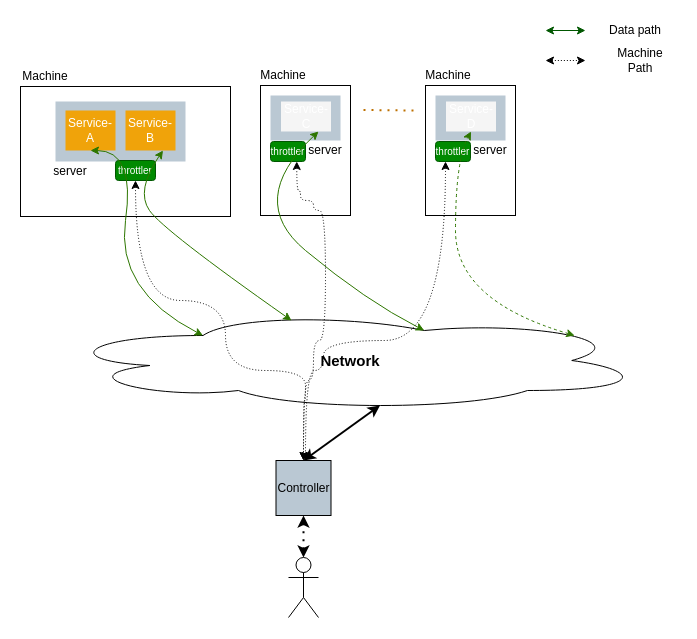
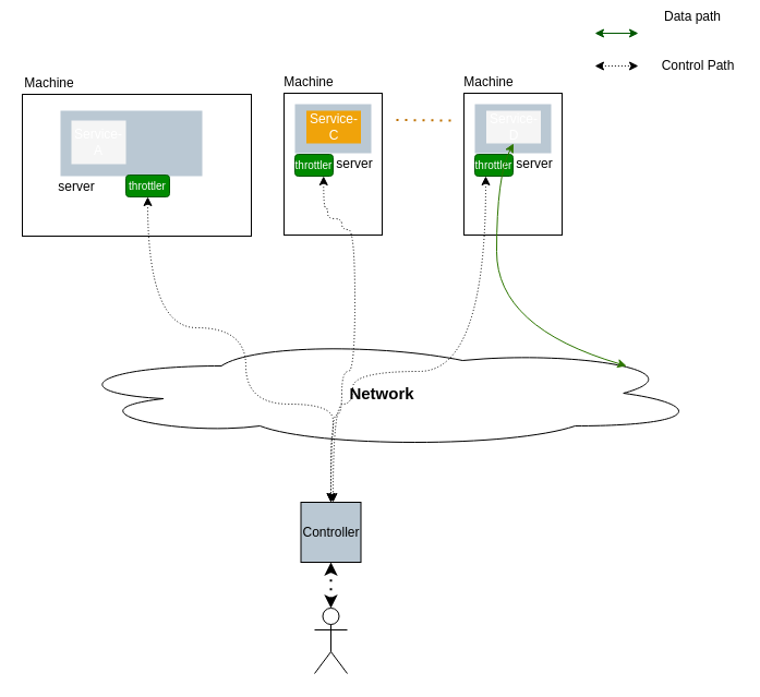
- <mxCell id="21" value="Data path" style="text;html=1;strokeColor=none;fillColor=none;align=center;verticalAlign=middle;whiteSpace=wrap;rounded=0;" vertex="1" parent="1"><mxGeometry x="605" y="20" width="60" height="20" as="geometry" /></mxCell>
+ <mxCell id="21" value="Data path" style="text;html=1;strokeColor=none;fillColor=none;align=center;verticalAlign=middle;whiteSpace=wrap;rounded=0;" vertex="1" parent="1"><mxGeometry x="605" y="5" width="60" height="20" as="geometry" /></mxCell>
- <mxCell id="23" value="Machine Path" style="text;html=1;strokeColor=none;fillColor=none;align=center;verticalAlign=middle;whiteSpace=wrap;rounded=0;" vertex="1" parent="1"><mxGeometry x="605" y="50" width="70" height="20" as="geometry" /></mxCell>
+ <mxCell id="23" value="Control Path" style="text;html=1;strokeColor=none;fillColor=none;align=center;verticalAlign=middle;whiteSpace=wrap;rounded=0;" vertex="1" parent="1"><mxGeometry x="605" y="50" width="70" height="20" as="geometry" /></mxCell>
- <mxCell id="8" value="Service-C" style="rounded=0;whiteSpace=wrap;html=1;fillColor=#f5f5f5;fontColor=#ffffff;strokeColor=none;" vertex="1" parent="1"><mxGeometry x="280.5" y="101" width="50" height="30" as="geometry" /></mxCell>
+ <mxCell id="8" value="Service-C" style="rounded=0;whiteSpace=wrap;html=1;fillColor=#f0a30a;fontColor=#ffffff;strokeColor=none;" vertex="1" parent="1"><mxGeometry x="280.5" y="101" width="50" height="30" as="geometry" /></mxCell>
- <mxCell id="6" value="Service-A" style="rounded=0;whiteSpace=wrap;html=1;fillColor=#f0a30a;fontColor=#ffffff;strokeColor=none;" vertex="1" parent="1"><mxGeometry x="65" y="110" width="50" height="40" as="geometry" /></mxCell>
+ <mxCell id="6" value="Service-A" style="rounded=0;whiteSpace=wrap;html=1;fillColor=#f5f5f5;fontColor=#ffffff;strokeColor=none;" vertex="1" parent="1"><mxGeometry x="65" y="110" width="50" height="40" as="geometry" /></mxCell>
- <mxCell id="7" value="Service-B" style="rounded=0;whiteSpace=wrap;html=1;fillColor=#f0a30a;fontColor=#ffffff;strokeColor=none;" vertex="1" parent="1"><mxGeometry x="125" y="110" width="50" height="40" as="geometry" /></mxCell>
- <mxCell id="13" value="" style="curved=1;endArrow=classic;html=1;startArrow=classic;startFill=1;entryX=0.75;entryY=1;entryDx=0;entryDy=0;exitX=0.4;exitY=0.1;exitDx=0;exitDy=0;exitPerimeter=0;fillColor=#60a917;strokeColor=#2D7600;" edge="1" parent="1" source="11" target="7"><mxGeometry width="50" height="50" relative="1" as="geometry"><mxPoint x="177.5" y="345" as="sourcePoint" /><mxPoint x="74" y="220" as="targetPoint" /><Array as="points"><mxPoint x="163" y="230" /><mxPoint x="135" y="190" /></Array></mxGeometry></mxCell>
- <mxCell id="27" value="" style="curved=1;endArrow=classic;html=1;startArrow=classic;startFill=1;entryX=0.75;entryY=1;entryDx=0;entryDy=0;exitX=0.625;exitY=0.2;exitDx=0;exitDy=0;exitPerimeter=0;fillColor=#60a917;strokeColor=#2D7600;" edge="1" parent="1" source="11" target="8"><mxGeometry width="50" height="50" relative="1" as="geometry"><mxPoint x="187.5" y="355" as="sourcePoint" /><mxPoint x="84" y="230" as="targetPoint" /><Array as="points"><mxPoint x="365" y="300" /><mxPoint x="245" y="200" /></Array></mxGeometry></mxCell>
- <mxCell id="37" value="" style="curved=1;endArrow=classic;html=1;startArrow=classic;startFill=1;exitX=0.88;exitY=0.25;exitDx=0;exitDy=0;exitPerimeter=0;fillColor=#60a917;strokeColor=#2D7600;entryX=0.5;entryY=1;entryDx=0;entryDy=0;dashed=1;" edge="1" parent="1" source="11" target="32"><mxGeometry width="50" height="50" relative="1" as="geometry"><mxPoint x="346.25" y="340" as="sourcePoint" /><mxPoint x="485" y="140" as="targetPoint" /><Array as="points"><mxPoint x="455" y="300" /><mxPoint x="455" y="160" /></Array></mxGeometry></mxCell>
+ <mxCell id="37" value="" style="curved=1;endArrow=classic;html=1;startArrow=classic;startFill=1;exitX=0.88;exitY=0.25;exitDx=0;exitDy=0;exitPerimeter=0;fillColor=#60a917;strokeColor=#2D7600;entryX=0.5;entryY=1;entryDx=0;entryDy=0;" edge="1" parent="1" source="11" target="32"><mxGeometry width="50" height="50" relative="1" as="geometry"><mxPoint x="346.25" y="340" as="sourcePoint" /><mxPoint x="485" y="140" as="targetPoint" /><Array as="points"><mxPoint x="455" y="300" /><mxPoint x="455" y="160" /></Array></mxGeometry></mxCell>
- <mxCell id="12" value="" style="curved=1;endArrow=classic;html=1;startArrow=classic;startFill=1;entryX=0.5;entryY=1;entryDx=0;entryDy=0;exitX=0.25;exitY=0.25;exitDx=0;exitDy=0;exitPerimeter=0;fillColor=#60a917;strokeColor=#2D7600;" edge="1" parent="1" source="11" target="6"><mxGeometry width="50" height="50" relative="1" as="geometry"><mxPoint x="275" y="280" as="sourcePoint" /><mxPoint x="325" y="230" as="targetPoint" /><Array as="points"><mxPoint x="115" y="290" /><mxPoint x="135" y="150" /></Array></mxGeometry></mxCell>
- <mxCell id="18" value="" style="endArrow=classic;startArrow=classic;html=1;strokeWidth=2;exitX=0.5;exitY=0;exitDx=0;exitDy=0;entryX=0.55;entryY=0.95;entryDx=0;entryDy=0;entryPerimeter=0;" edge="1" parent="1" source="14" target="11"><mxGeometry width="50" height="50" relative="1" as="geometry"><mxPoint x="155" y="380" as="sourcePoint" /><mxPoint x="205" y="330" as="targetPoint" /></mxGeometry></mxCell>
